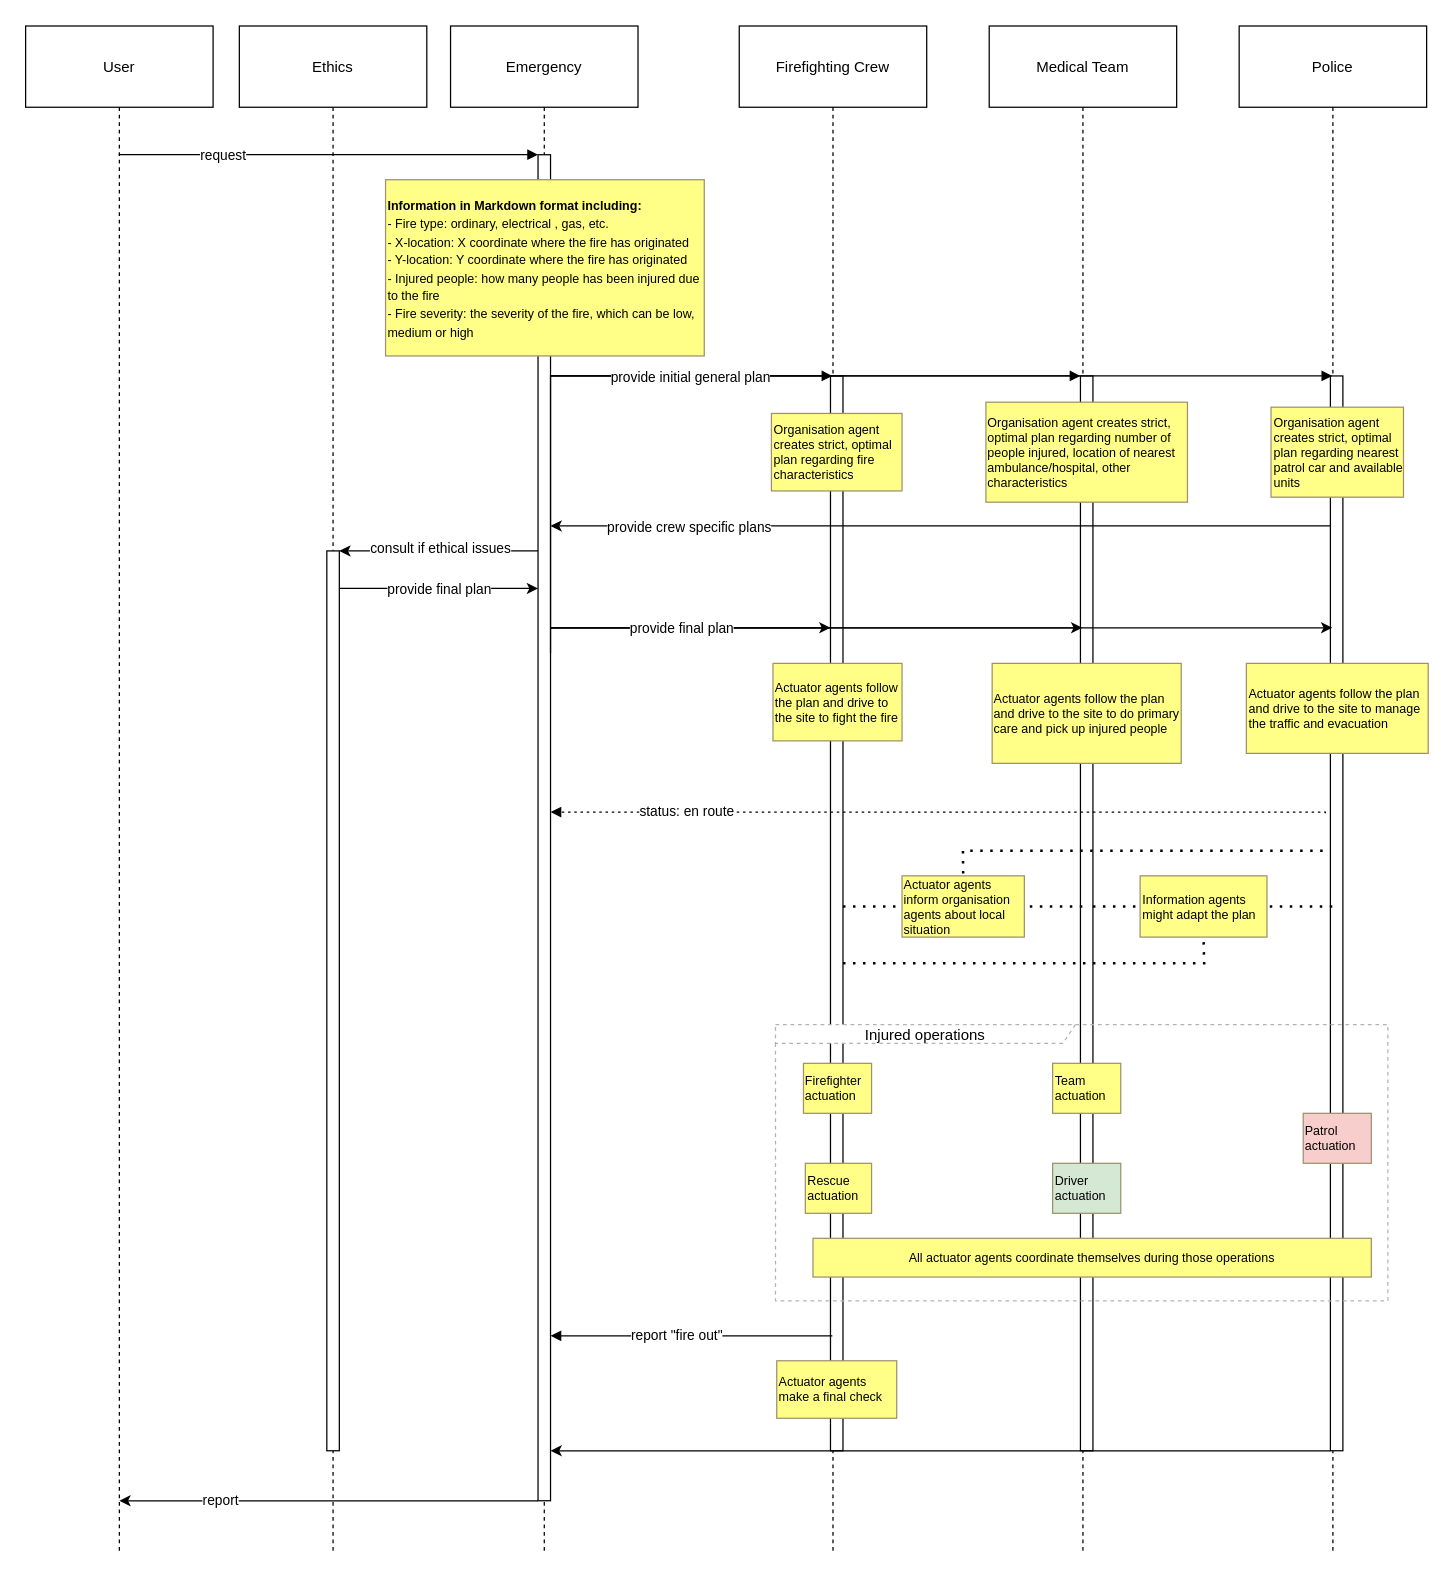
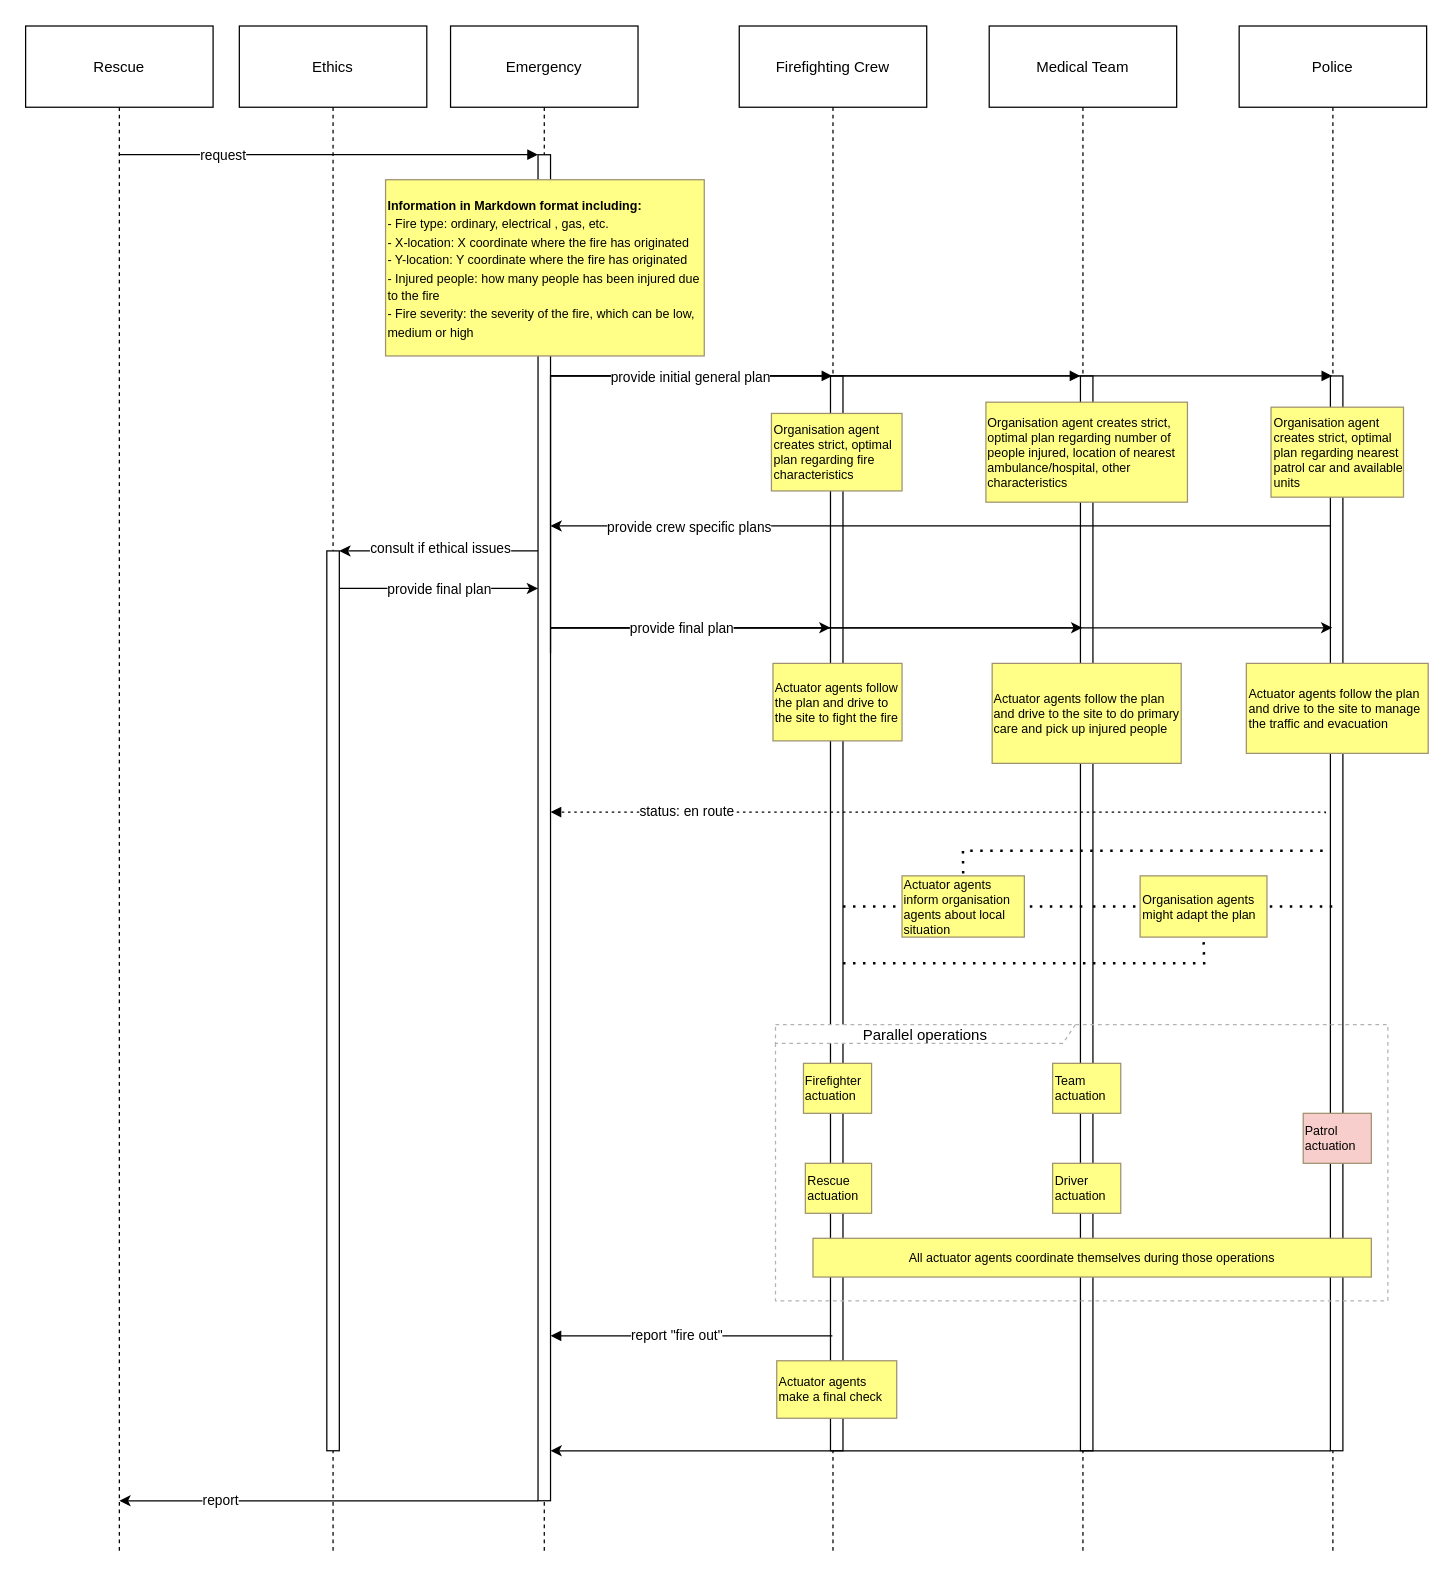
- <mxCell id="2" value="User" style="shape=umlLifeline;perimeter=lifelinePerimeter;whiteSpace=wrap;container=1;dropTarget=0;collapsible=0;recursiveResize=0;outlineConnect=0;portConstraint=eastwest;newEdgeStyle={&quot;edgeStyle&quot;:&quot;elbowEdgeStyle&quot;,&quot;elbow&quot;:&quot;vertical&quot;,&quot;curved&quot;:0,&quot;rounded&quot;:0};size=65;" parent="1" vertex="1"><mxGeometry x="20" y="20" width="150" height="1220" as="geometry" /></mxCell>
+ <mxCell id="2" value="Rescue" style="shape=umlLifeline;perimeter=lifelinePerimeter;whiteSpace=wrap;container=1;dropTarget=0;collapsible=0;recursiveResize=0;outlineConnect=0;portConstraint=eastwest;newEdgeStyle={&quot;edgeStyle&quot;:&quot;elbowEdgeStyle&quot;,&quot;elbow&quot;:&quot;vertical&quot;,&quot;curved&quot;:0,&quot;rounded&quot;:0};size=65;" parent="1" vertex="1"><mxGeometry x="20" y="20" width="150" height="1220" as="geometry" /></mxCell>
- <mxCell id="39" value="&lt;div&gt;Information agents might adapt the plan&lt;/div&gt;" style="fillColor=#ffff88;strokeColor=#9E916F;fontSize=10;whiteSpace=wrap;html=1;align=left;" vertex="1" parent="1"><mxGeometry x="911.75" y="700" width="101.5" height="49" as="geometry" /></mxCell>
+ <mxCell id="39" value="&lt;div&gt;Organisation agents might adapt the plan&lt;/div&gt;" style="fillColor=#ffff88;strokeColor=#9E916F;fontSize=10;whiteSpace=wrap;html=1;align=left;" vertex="1" parent="1"><mxGeometry x="911.75" y="700" width="101.5" height="49" as="geometry" /></mxCell>
- <mxCell id="11" value="Injured operations" style="shape=umlFrame;dashed=1;pointerEvents=0;dropTarget=0;strokeColor=#B3B3B3;height=15;width=240;" parent="1" vertex="1"><mxGeometry x="620" y="819" width="490" height="221" as="geometry" /></mxCell>
+ <mxCell id="11" value="Parallel operations" style="shape=umlFrame;dashed=1;pointerEvents=0;dropTarget=0;strokeColor=#B3B3B3;height=15;width=240;" parent="1" vertex="1"><mxGeometry x="620" y="819" width="490" height="221" as="geometry" /></mxCell>
- <mxCell id="48" value="Driver actuation" style="fillColor=#d5e8d4;strokeColor=#9E916F;whiteSpace=wrap;html=1;align=left;fontSize=10;" vertex="1" parent="1"><mxGeometry x="841.75" y="930" width="54.5" height="40" as="geometry" /></mxCell>
+ <mxCell id="48" value="Driver actuation" style="fillColor=#ffff88;strokeColor=#9E916F;whiteSpace=wrap;html=1;align=left;fontSize=10;" vertex="1" parent="1"><mxGeometry x="841.75" y="930" width="54.5" height="40" as="geometry" /></mxCell>
